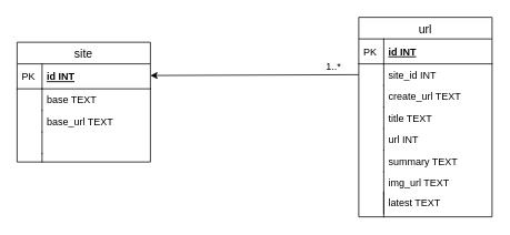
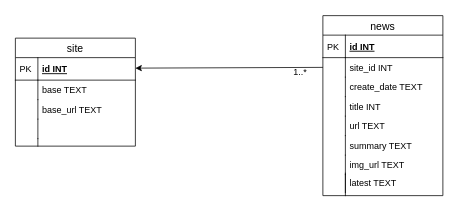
- <mxCell id="15" value="url" style="swimlane;fontStyle=0;childLayout=stackLayout;horizontal=1;startSize=26;horizontalStack=0;resizeParent=1;resizeParentMax=0;resizeLast=0;collapsible=1;marginBottom=0;align=center;fontSize=14;" parent="1" vertex="1"><mxGeometry x="430" y="20" width="160" height="240" as="geometry" /></mxCell>
+ <mxCell id="15" value="news" style="swimlane;fontStyle=0;childLayout=stackLayout;horizontal=1;startSize=26;horizontalStack=0;resizeParent=1;resizeParentMax=0;resizeLast=0;collapsible=1;marginBottom=0;align=center;fontSize=14;" parent="1" vertex="1"><mxGeometry x="430" y="20" width="160" height="240" as="geometry" /></mxCell>
- <mxCell id="14" value="1..*" style="text;html=1;strokeColor=none;fillColor=none;align=center;verticalAlign=middle;whiteSpace=wrap;rounded=0;labelBackgroundColor=none;" parent="1" vertex="1"><mxGeometry x="380" y="70" width="40" height="20" as="geometry" /></mxCell>
+ <mxCell id="14" value="1..*" style="text;html=1;strokeColor=none;fillColor=none;align=center;verticalAlign=middle;whiteSpace=wrap;rounded=0;labelBackgroundColor=none;" parent="1" vertex="1"><mxGeometry x="380" y="85" width="40" height="20" as="geometry" /></mxCell>
- <mxCell id="20" value="create_url TEXT" style="shape=partialRectangle;top=0;left=0;right=0;bottom=0;align=left;verticalAlign=top;fillColor=none;spacingLeft=34;spacingRight=4;overflow=hidden;rotatable=0;points=[[0,0.5],[1,0.5]];portConstraint=eastwest;dropTarget=0;fontSize=12;" parent="15" vertex="1"><mxGeometry y="82" width="160" height="26" as="geometry" /></mxCell>
+ <mxCell id="20" value="create_date TEXT" style="shape=partialRectangle;top=0;left=0;right=0;bottom=0;align=left;verticalAlign=top;fillColor=none;spacingLeft=34;spacingRight=4;overflow=hidden;rotatable=0;points=[[0,0.5],[1,0.5]];portConstraint=eastwest;dropTarget=0;fontSize=12;" parent="15" vertex="1"><mxGeometry y="82" width="160" height="26" as="geometry" /></mxCell>
- <mxCell id="22" value="title TEXT" style="shape=partialRectangle;top=0;left=0;right=0;bottom=0;align=left;verticalAlign=top;fillColor=none;spacingLeft=34;spacingRight=4;overflow=hidden;rotatable=0;points=[[0,0.5],[1,0.5]];portConstraint=eastwest;dropTarget=0;fontSize=12;" parent="15" vertex="1"><mxGeometry y="108" width="160" height="26" as="geometry" /></mxCell>
+ <mxCell id="22" value="title INT" style="shape=partialRectangle;top=0;left=0;right=0;bottom=0;align=left;verticalAlign=top;fillColor=none;spacingLeft=34;spacingRight=4;overflow=hidden;rotatable=0;points=[[0,0.5],[1,0.5]];portConstraint=eastwest;dropTarget=0;fontSize=12;" parent="15" vertex="1"><mxGeometry y="108" width="160" height="26" as="geometry" /></mxCell>
- <mxCell id="24" value="url INT" style="shape=partialRectangle;top=0;left=0;right=0;bottom=0;align=left;verticalAlign=top;fillColor=none;spacingLeft=34;spacingRight=4;overflow=hidden;rotatable=0;points=[[0,0.5],[1,0.5]];portConstraint=eastwest;dropTarget=0;fontSize=12;" parent="15" vertex="1"><mxGeometry y="134" width="160" height="26" as="geometry" /></mxCell>
+ <mxCell id="24" value="url TEXT" style="shape=partialRectangle;top=0;left=0;right=0;bottom=0;align=left;verticalAlign=top;fillColor=none;spacingLeft=34;spacingRight=4;overflow=hidden;rotatable=0;points=[[0,0.5],[1,0.5]];portConstraint=eastwest;dropTarget=0;fontSize=12;" parent="15" vertex="1"><mxGeometry y="134" width="160" height="26" as="geometry" /></mxCell>
